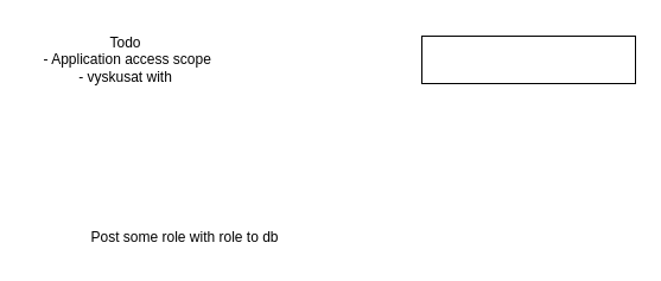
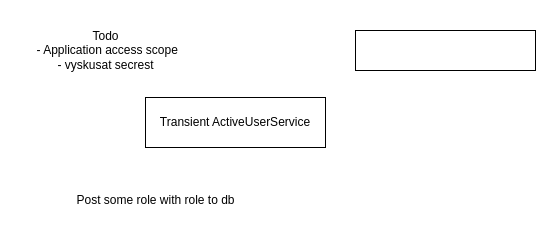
- <mxCell id="2" value="Todo&lt;br&gt;&amp;nbsp;- Application access scope&lt;div&gt;- vyskusat with&lt;/div&gt;" style="text;html=1;align=center;verticalAlign=middle;resizable=0;points=[];autosize=1;strokeColor=none;fillColor=none;" vertex="1" parent="1"><mxGeometry x="20" y="20" width="170" height="60" as="geometry" /></mxCell>
+ <mxCell id="2" value="Todo&lt;br&gt;&amp;nbsp;- Application access scope&lt;div&gt;- vyskusat secrest&lt;/div&gt;" style="text;html=1;align=center;verticalAlign=middle;resizable=0;points=[];autosize=1;strokeColor=none;fillColor=none;" vertex="1" parent="1"><mxGeometry x="20" y="20" width="170" height="60" as="geometry" /></mxCell>
+ <mxCell id="3" value="&lt;span style=&quot;text-wrap-mode: nowrap;&quot;&gt;Transient ActiveUserService&lt;/span&gt;" style="whiteSpace=wrap;html=1;" vertex="1" parent="1"><mxGeometry x="145" y="97" width="180" height="50" as="geometry" /></mxCell>
